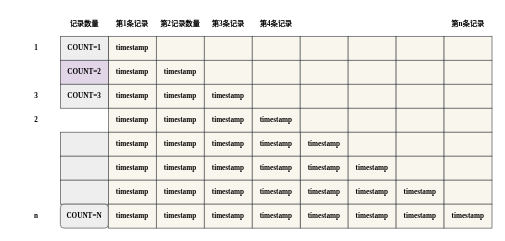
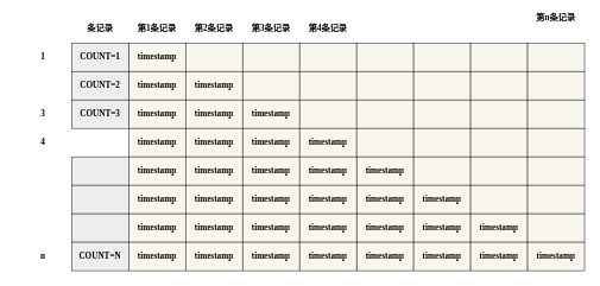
- <mxCell id="61" value="记录数量" style="text;html=1;strokeColor=none;fillColor=none;align=center;verticalAlign=middle;whiteSpace=wrap;rounded=0;fontFamily=Sarasa Fixed SC;fontStyle=1" parent="1" vertex="1"><mxGeometry x="100" y="20" width="80" height="40" as="geometry" /></mxCell>
+ <mxCell id="61" value="条记录" style="text;html=1;strokeColor=none;fillColor=none;align=center;verticalAlign=middle;whiteSpace=wrap;rounded=0;fontFamily=Sarasa Fixed SC;fontStyle=1" parent="1" vertex="1"><mxGeometry x="100" y="20" width="80" height="40" as="geometry" /></mxCell>
- <mxCell id="63" value="第2记录数量" style="text;html=1;strokeColor=none;fillColor=none;align=center;verticalAlign=middle;whiteSpace=wrap;rounded=0;fontFamily=Sarasa Fixed SC;fontStyle=1" parent="1" vertex="1"><mxGeometry x="260" y="20" width="80" height="40" as="geometry" /></mxCell>
+ <mxCell id="63" value="第2条记录" style="text;html=1;strokeColor=none;fillColor=none;align=center;verticalAlign=middle;whiteSpace=wrap;rounded=0;fontFamily=Sarasa Fixed SC;fontStyle=1" parent="1" vertex="1"><mxGeometry x="260" y="20" width="80" height="40" as="geometry" /></mxCell>
- <mxCell id="66" value="第n条记录" style="text;html=1;strokeColor=none;fillColor=none;align=center;verticalAlign=middle;whiteSpace=wrap;rounded=0;fontFamily=Sarasa Fixed SC;fontStyle=1" parent="1" vertex="1"><mxGeometry x="740" y="20" width="80" height="40" as="geometry" /></mxCell>
+ <mxCell id="66" value="第n条记录" style="text;html=1;strokeColor=none;fillColor=none;align=center;verticalAlign=middle;whiteSpace=wrap;rounded=0;fontFamily=Sarasa Fixed SC;fontStyle=1" parent="1" vertex="1"><mxGeometry x="740" y="5" width="80" height="40" as="geometry" /></mxCell>
- <mxCell id="7" value="COUNT=2" style="rounded=0;whiteSpace=wrap;html=1;fillColor=#e1d5e7;strokeColor=#36393d;fontFamily=Sarasa Fixed SC;fontStyle=1;" parent="1" vertex="1"><mxGeometry x="100" y="100" width="80" height="40" as="geometry" /></mxCell>
+ <mxCell id="7" value="COUNT=2" style="rounded=0;whiteSpace=wrap;html=1;fillColor=#eeeeee;strokeColor=#36393d;fontFamily=Sarasa Fixed SC;fontStyle=1" parent="1" vertex="1"><mxGeometry x="100" y="100" width="80" height="40" as="geometry" /></mxCell>
- <mxCell id="59" value="2" style="text;html=1;strokeColor=none;fillColor=none;align=center;verticalAlign=middle;whiteSpace=wrap;rounded=0;fontFamily=Sarasa Fixed SC;fontStyle=1" parent="1" vertex="1"><mxGeometry y="180" width="80" height="40" as="geometry" x="20" /></mxCell>
+ <mxCell id="59" value="4" style="text;html=1;strokeColor=none;fillColor=none;align=center;verticalAlign=middle;whiteSpace=wrap;rounded=0;fontFamily=Sarasa Fixed SC;fontStyle=1" parent="1" vertex="1"><mxGeometry y="180" width="80" height="40" as="geometry" x="20" /></mxCell>
- <mxCell id="12" value="COUNT=N" style="whiteSpace=wrap;html=1;fillColor=#eeeeee;strokeColor=#36393d;fontFamily=Sarasa Fixed SC;fontStyle=1;rounded=1;" parent="1" vertex="1"><mxGeometry x="100" y="340" width="80" height="40" as="geometry" /></mxCell>
+ <mxCell id="12" value="COUNT=N" style="rounded=0;whiteSpace=wrap;html=1;fillColor=#eeeeee;strokeColor=#36393d;fontFamily=Sarasa Fixed SC;fontStyle=1" parent="1" vertex="1"><mxGeometry x="100" y="340" width="80" height="40" as="geometry" /></mxCell>
